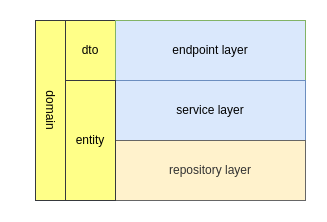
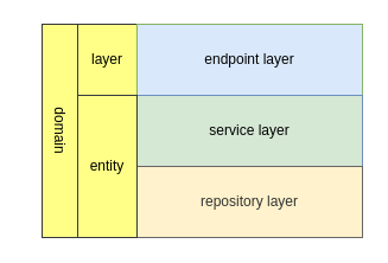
- <mxCell id="8" value="dto" style="text;html=1;align=center;verticalAlign=middle;whiteSpace=wrap;rounded=0;" vertex="1" parent="1"><mxGeometry x="60" y="35" width="60" height="30" as="geometry" /></mxCell>
+ <mxCell id="8" value="layer" style="text;html=1;align=center;verticalAlign=middle;whiteSpace=wrap;rounded=0;" vertex="1" parent="1"><mxGeometry x="60" y="35" width="60" height="30" as="geometry" /></mxCell>
- <mxCell id="4" value="service layer" style="rounded=0;whiteSpace=wrap;html=1;fillColor=#dae8fc;strokeColor=#6c8ebf;" vertex="1" parent="1"><mxGeometry x="115" y="80" width="190" height="60" as="geometry" /></mxCell>
+ <mxCell id="4" value="service layer" style="rounded=0;whiteSpace=wrap;html=1;fillColor=#d5e8d4;strokeColor=#6c8ebf;" vertex="1" parent="1"><mxGeometry x="115" y="80" width="190" height="60" as="geometry" /></mxCell>
